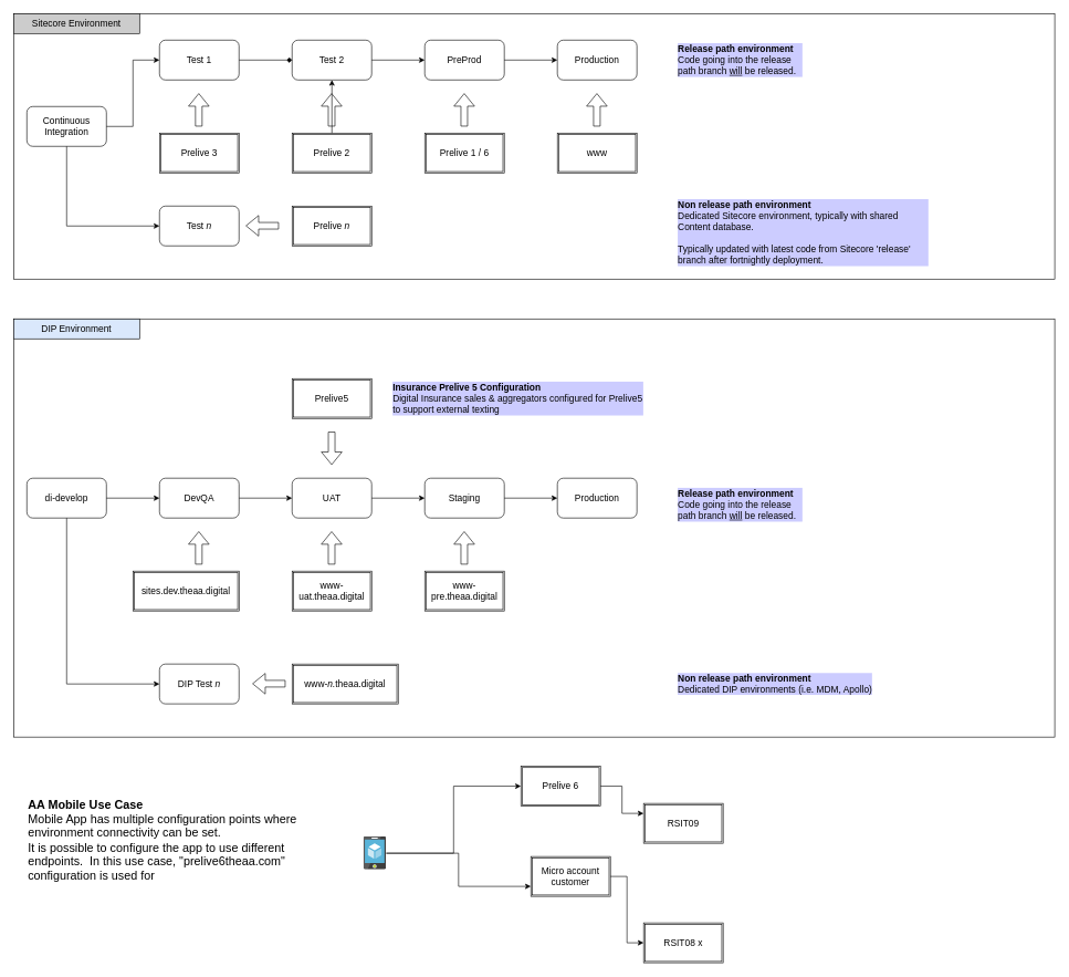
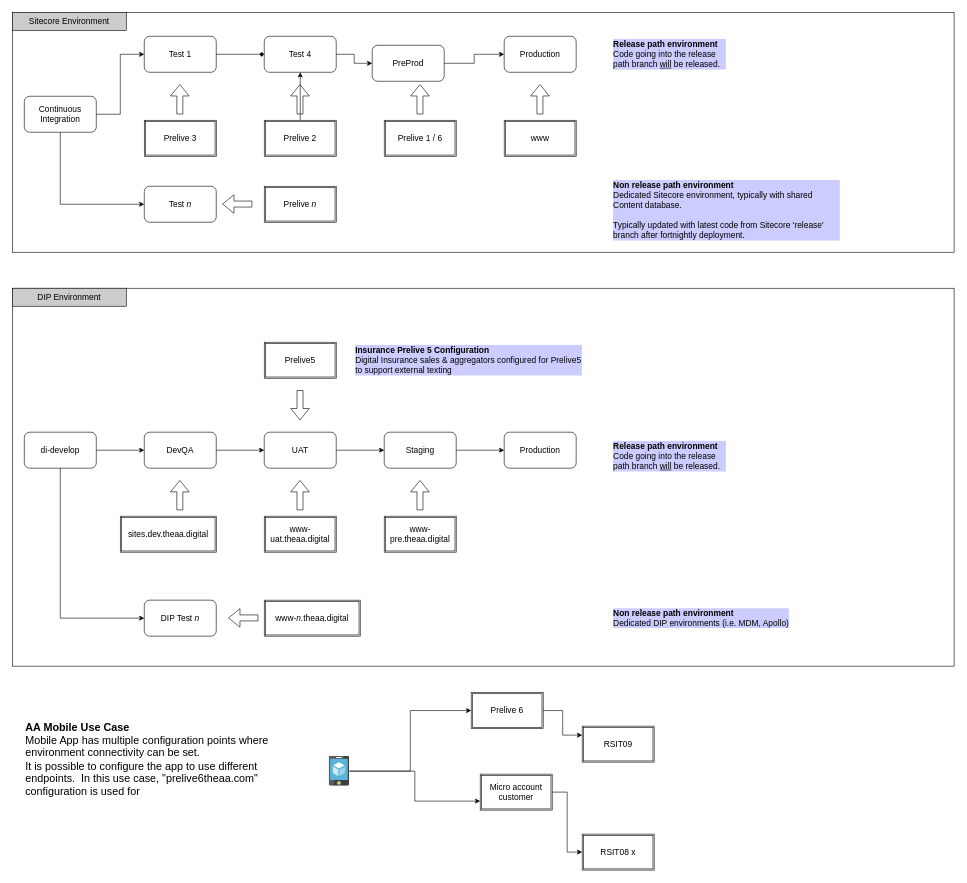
- <mxCell id="10" value="Test 2" style="rounded=1;whiteSpace=wrap;html=1;fontSize=14;fillColor=none;" parent="1" vertex="1"><mxGeometry x="440" y="60" width="120" height="60" as="geometry" /></mxCell>
+ <mxCell id="10" value="Test 4" style="rounded=1;whiteSpace=wrap;html=1;fontSize=14;fillColor=none;" parent="1" vertex="1"><mxGeometry x="440" y="60" width="120" height="60" as="geometry" /></mxCell>
- <mxCell id="8" value="PreProd" style="rounded=1;whiteSpace=wrap;html=1;fontSize=14;fillColor=none;" parent="1" vertex="1"><mxGeometry x="640" y="60" width="120" height="60" as="geometry" /></mxCell>
+ <mxCell id="8" value="PreProd" style="rounded=1;whiteSpace=wrap;html=1;fontSize=14;fillColor=none;" parent="1" vertex="1"><mxGeometry x="620" y="75" width="120" height="60" as="geometry" /></mxCell>
- <mxCell id="41" value="DIP Environment" style="rounded=0;whiteSpace=wrap;html=1;fontSize=14;fillColor=#dae8fc;align=center;container=1;" parent="1" vertex="1"><mxGeometry x="20" y="480" width="190" height="30" as="geometry" /></mxCell>
+ <mxCell id="41" value="DIP Environment" style="rounded=0;whiteSpace=wrap;html=1;fontSize=14;fillColor=#CCCCCC;align=center;container=1;" parent="1" vertex="1"><mxGeometry x="20" y="480" width="190" height="30" as="geometry" /></mxCell>
